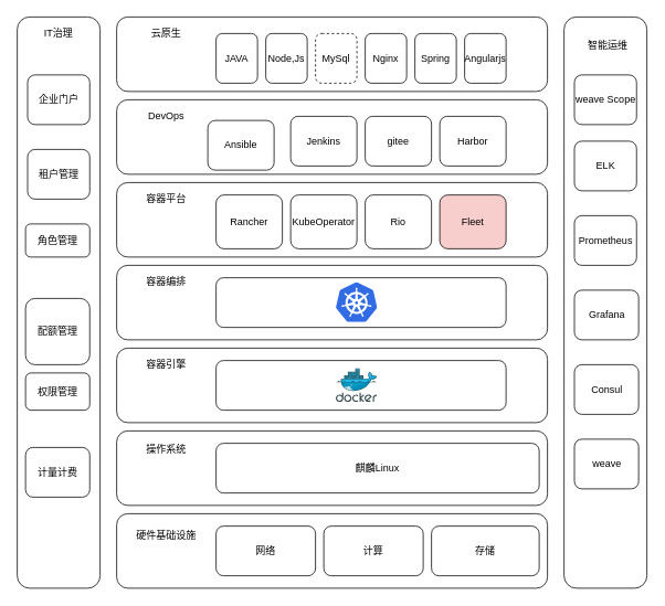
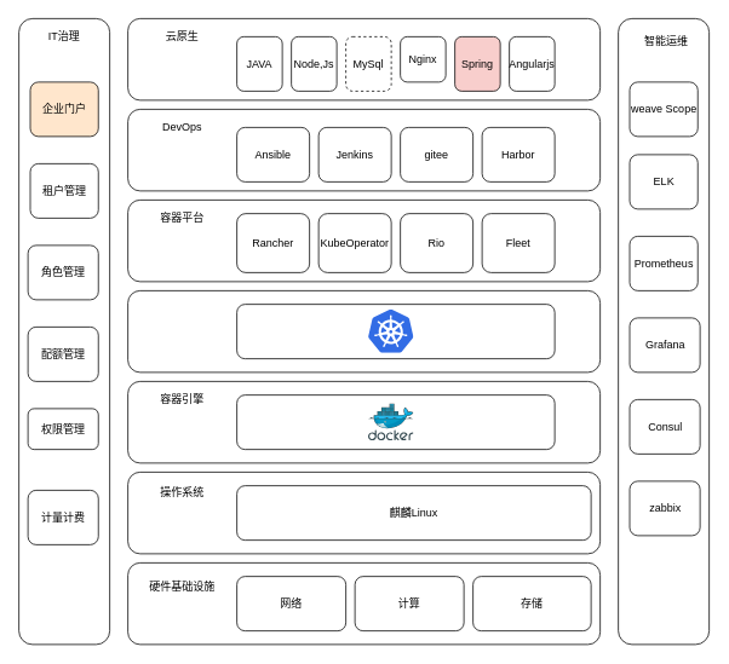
- <mxCell id="48" value="智能运维" style="text;html=1;strokeColor=none;fillColor=none;align=center;verticalAlign=middle;whiteSpace=wrap;rounded=0;portConstraintRotation=0;" parent="41" vertex="1"><mxGeometry x="12.5" y="20" width="80" height="30" as="geometry" /></mxCell>
+ <mxCell id="48" value="智能运维" style="text;html=1;strokeColor=none;fillColor=none;align=center;verticalAlign=middle;whiteSpace=wrap;rounded=0;portConstraintRotation=0;" parent="41" vertex="1"><mxGeometry x="12.5" y="10" width="80" height="30" as="geometry" /></mxCell>
- <mxCell id="38" value="Nginx" style="rounded=1;whiteSpace=wrap;html=1;" parent="32" vertex="1"><mxGeometry x="300" y="20" width="50" height="60" as="geometry" /></mxCell>
+ <mxCell id="38" value="Nginx" style="rounded=1;whiteSpace=wrap;html=1;" parent="32" vertex="1"><mxGeometry x="300" y="20" width="50" height="50" as="geometry" /></mxCell>
- <mxCell id="39" value="Spring" style="rounded=1;whiteSpace=wrap;html=1;" parent="32" vertex="1"><mxGeometry x="360" y="20" width="50" height="60" as="geometry" /></mxCell>
+ <mxCell id="39" value="Spring" style="rounded=1;whiteSpace=wrap;html=1;fillColor=#f8cecc;" parent="32" vertex="1"><mxGeometry x="360" y="20" width="50" height="60" as="geometry" /></mxCell>
- <mxCell id="52" value="企业门户" style="rounded=1;whiteSpace=wrap;html=1;" parent="50" vertex="1"><mxGeometry x="12.5" y="70" width="75" height="60" as="geometry" /></mxCell>
+ <mxCell id="52" value="企业门户" style="rounded=1;whiteSpace=wrap;html=1;fillColor=#ffe6cc;" parent="50" vertex="1"><mxGeometry x="12.5" y="70" width="75" height="60" as="geometry" /></mxCell>
- <mxCell id="20" value="Ansible" style="rounded=1;whiteSpace=wrap;html=1;" parent="18" vertex="1"><mxGeometry x="110" y="25" width="80" height="60" as="geometry" /></mxCell>
+ <mxCell id="20" value="Ansible" style="rounded=1;whiteSpace=wrap;html=1;" parent="18" vertex="1"><mxGeometry x="120" y="20" width="80" height="60" as="geometry" /></mxCell>
- <mxCell id="31" value="Fleet" style="rounded=1;whiteSpace=wrap;html=1;fillColor=#f8cecc;" parent="25" vertex="1"><mxGeometry x="390" y="15" width="80" height="65" as="geometry" /></mxCell>
+ <mxCell id="31" value="Fleet" style="rounded=1;whiteSpace=wrap;html=1;" parent="25" vertex="1"><mxGeometry x="390" y="15" width="80" height="65" as="geometry" /></mxCell>
- <mxCell id="54" value="角色管理" style="rounded=1;whiteSpace=wrap;html=1;" parent="50" vertex="1"><mxGeometry x="10" y="250" width="77.5" height="40" as="geometry" /></mxCell>
+ <mxCell id="54" value="角色管理" style="rounded=1;whiteSpace=wrap;html=1;" parent="50" vertex="1"><mxGeometry x="10" y="250" width="77.5" height="60" as="geometry" /></mxCell>
- <mxCell id="15" value="容器编排" style="text;html=1;strokeColor=none;fillColor=none;align=center;verticalAlign=middle;whiteSpace=wrap;rounded=0;" parent="1" vertex="1"><mxGeometry x="160" y="330" width="80" height="20" as="geometry" /></mxCell>
- <mxCell id="55" value="配额管理" style="rounded=1;whiteSpace=wrap;html=1;" parent="50" vertex="1"><mxGeometry x="10" y="340" width="77.5" height="80" as="geometry" /></mxCell>
+ <mxCell id="55" value="配额管理" style="rounded=1;whiteSpace=wrap;html=1;" parent="50" vertex="1"><mxGeometry x="10" y="340" width="77.5" height="60" as="geometry" /></mxCell>
- <mxCell id="47" value="weave" style="rounded=1;whiteSpace=wrap;html=1;" parent="41" vertex="1"><mxGeometry x="12.5" y="510" width="77.5" height="60" as="geometry" /></mxCell>
+ <mxCell id="47" value="zabbix" style="rounded=1;whiteSpace=wrap;html=1;" parent="41" vertex="1"><mxGeometry x="12.5" y="510" width="77.5" height="60" as="geometry" /></mxCell>
